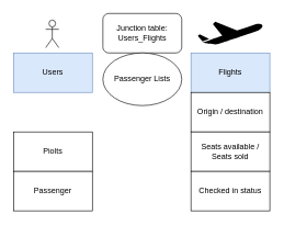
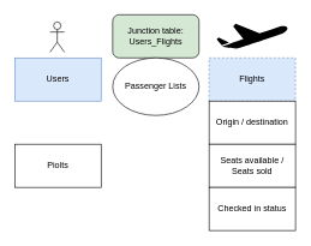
- <mxCell id="4" value="Junction table: Users_Flights" style="rounded=1;whiteSpace=wrap;html=1;" vertex="1" parent="1"><mxGeometry x="156" y="20" width="120" height="60" as="geometry" /></mxCell>
+ <mxCell id="4" value="Junction table: Users_Flights" style="rounded=1;whiteSpace=wrap;html=1;fillColor=#d5e8d4;" vertex="1" parent="1"><mxGeometry x="156" y="20" width="120" height="60" as="geometry" /></mxCell>
- <mxCell id="5" value="Flights" style="rounded=0;whiteSpace=wrap;html=1;fillColor=#dae8fc;strokeColor=#6c8ebf;" vertex="1" parent="1"><mxGeometry x="290" y="80" width="120" height="60" as="geometry" /></mxCell>
+ <mxCell id="5" value="Flights" style="rounded=0;whiteSpace=wrap;html=1;fillColor=#dae8fc;strokeColor=#6c8ebf;dashed=1;" vertex="1" parent="1"><mxGeometry x="290" y="80" width="120" height="60" as="geometry" /></mxCell>
- <mxCell id="7" value="Passenger" style="rounded=0;whiteSpace=wrap;html=1;" vertex="1" parent="1"><mxGeometry y="260" width="120" height="60" as="geometry" x="20" /></mxCell>
